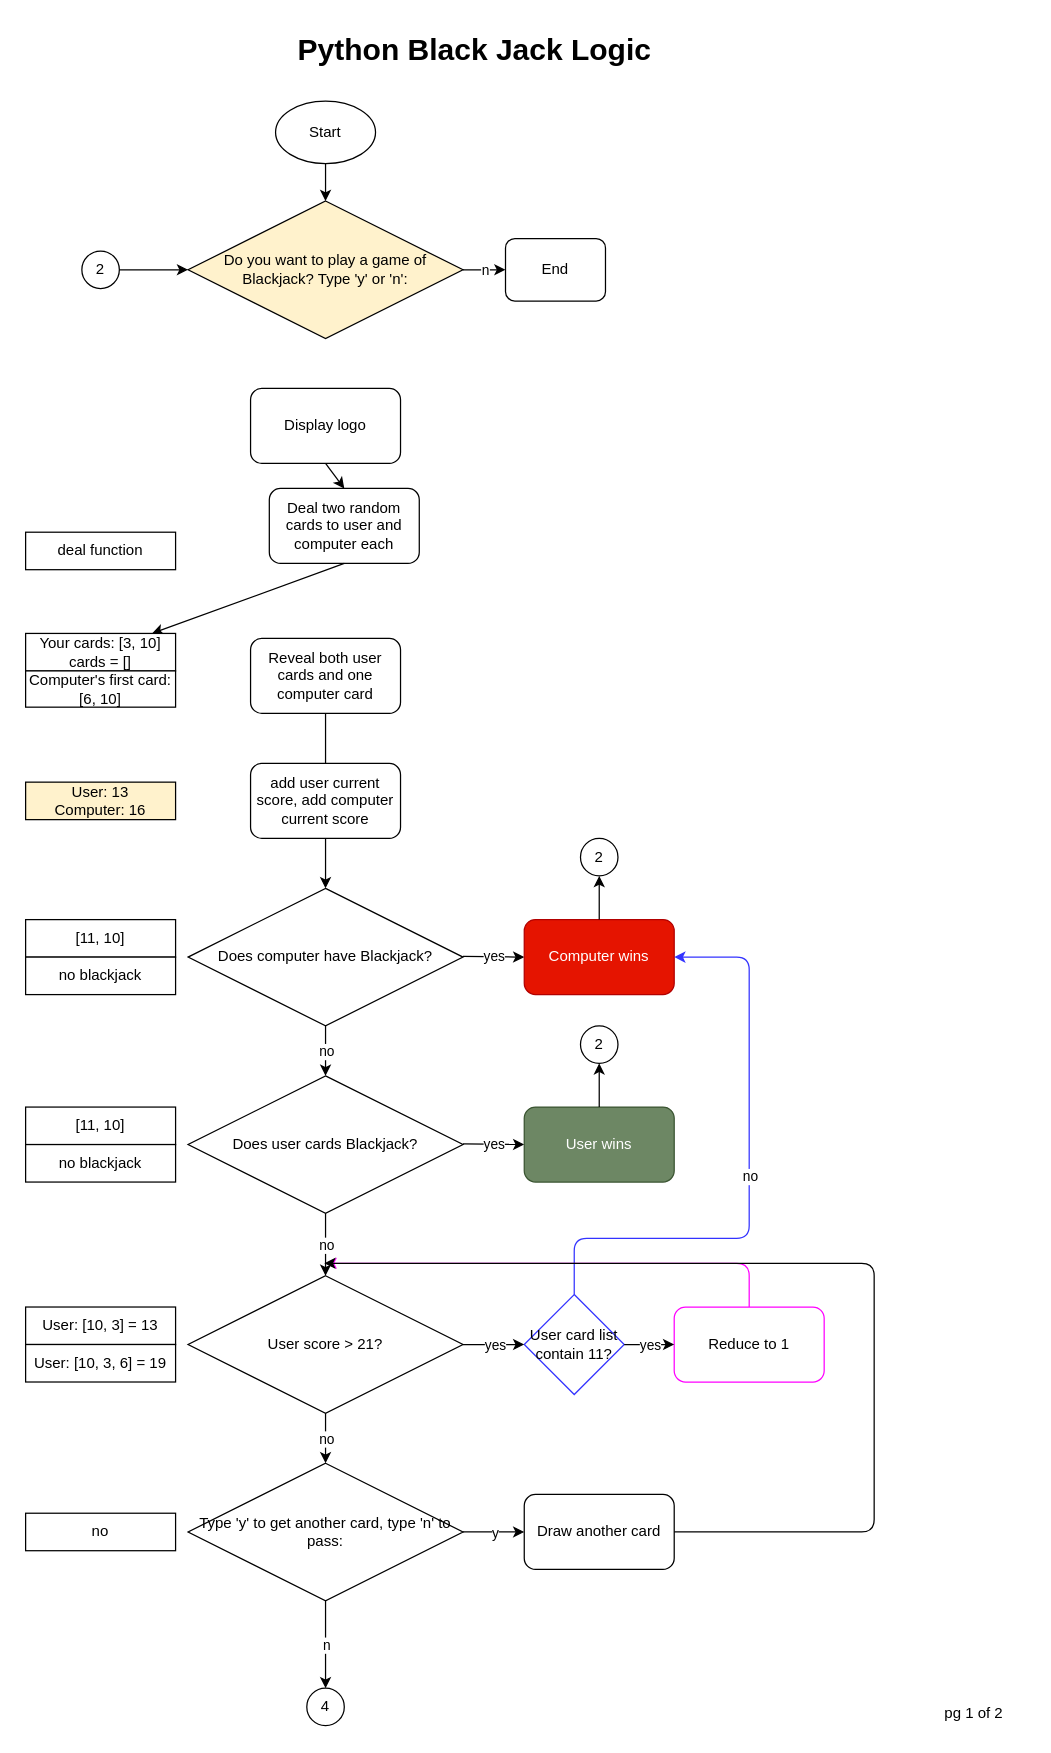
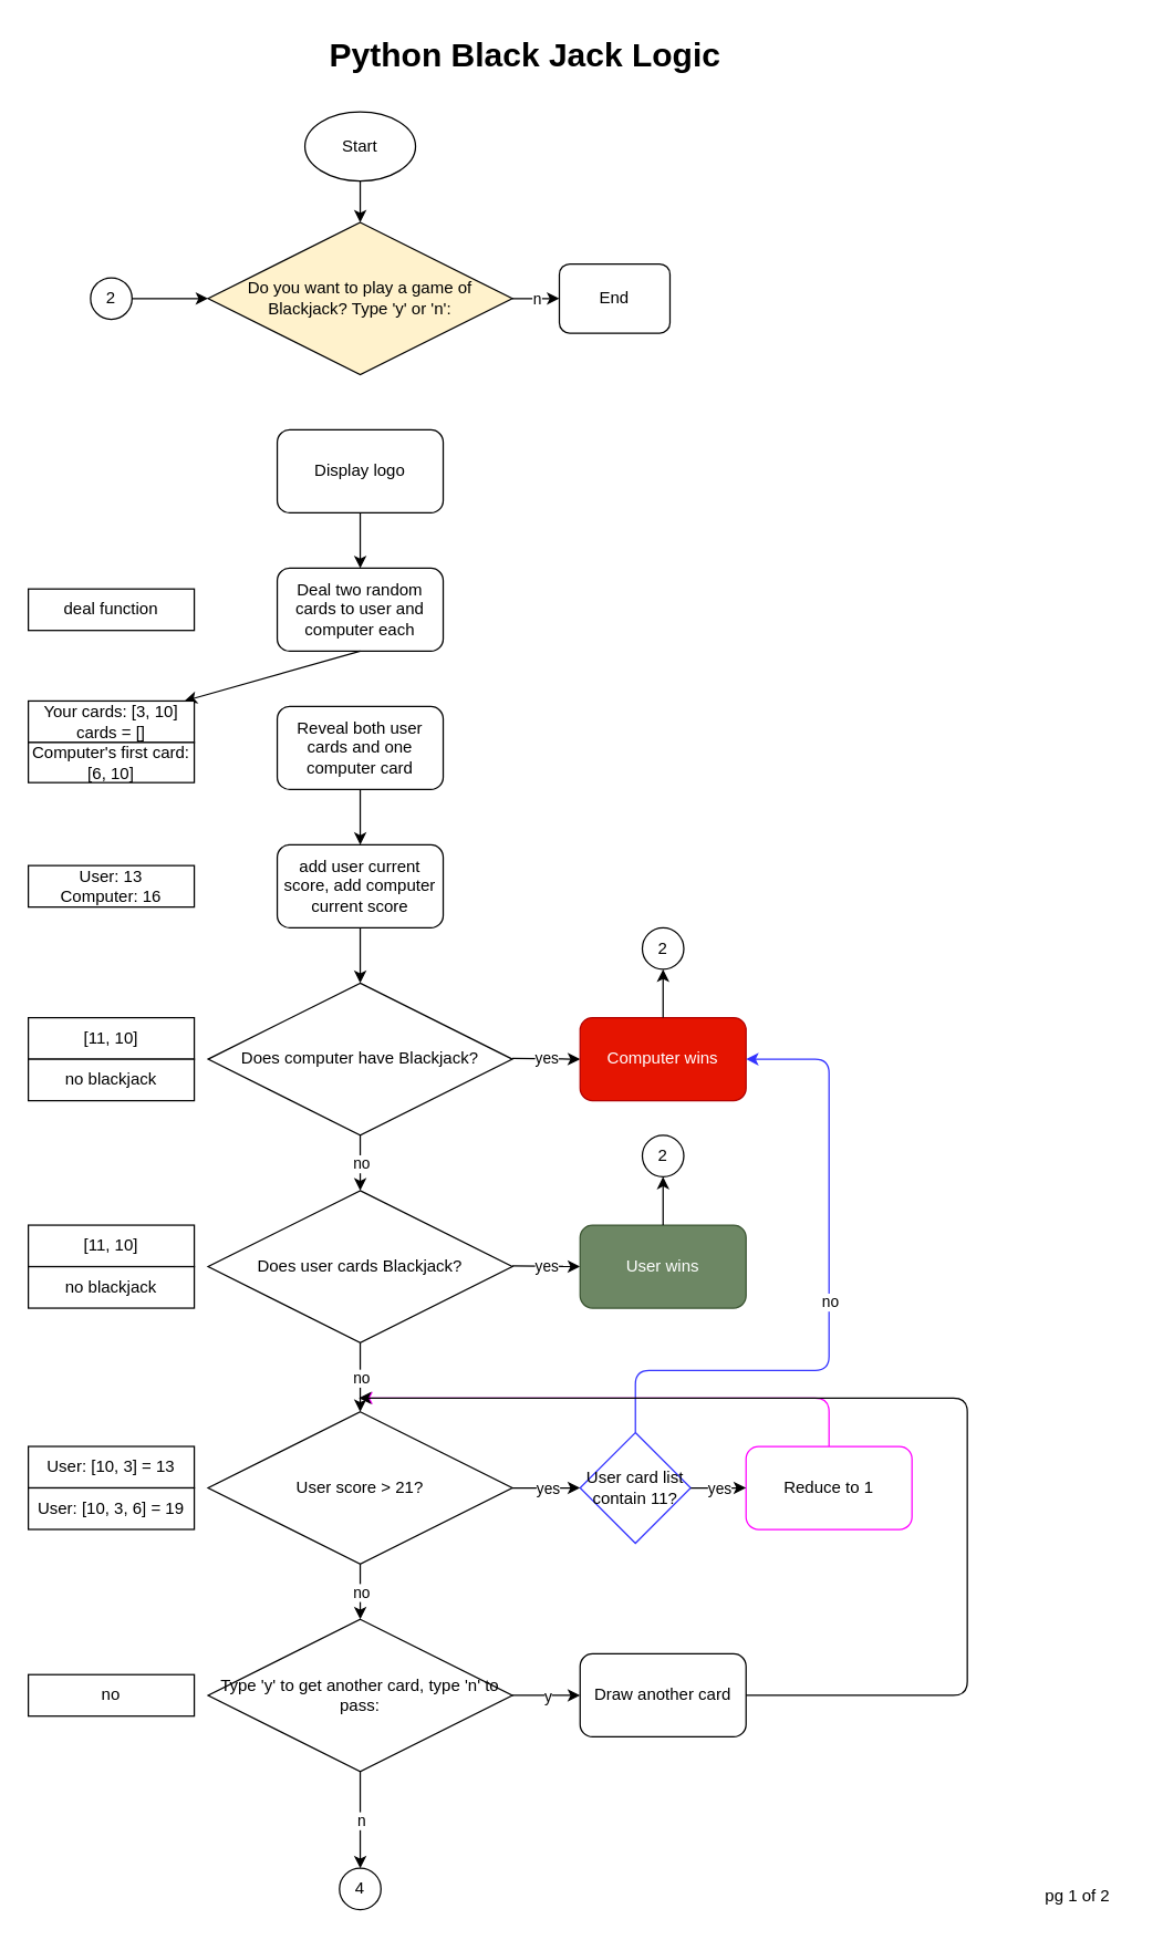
- <mxCell id="7" value="Deal two random cards to user and computer each" style="rounded=1;whiteSpace=wrap;html=1;" vertex="1" parent="1"><mxGeometry x="215" y="390" width="120" height="60" as="geometry" /></mxCell>
+ <mxCell id="7" value="Deal two random cards to user and computer each" style="rounded=1;whiteSpace=wrap;html=1;" vertex="1" parent="1"><mxGeometry x="200" y="410" width="120" height="60" as="geometry" /></mxCell>
- <mxCell id="12" value="" style="endArrow=none;html=1;exitX=0.5;exitY=1;exitDx=0;exitDy=0;entryX=0.5;entryY=0;entryDx=0;entryDy=0;" edge="1" parent="1" source="9" target="11"><mxGeometry width="50" height="50" relative="1" as="geometry"><mxPoint x="250" y="490" as="sourcePoint" /><mxPoint x="300" y="440" as="targetPoint" /></mxGeometry></mxCell>
+ <mxCell id="12" value="" style="endArrow=classic;html=1;exitX=0.5;exitY=1;exitDx=0;exitDy=0;entryX=0.5;entryY=0;entryDx=0;entryDy=0;" edge="1" parent="1" source="9" target="11"><mxGeometry width="50" height="50" relative="1" as="geometry"><mxPoint x="250" y="490" as="sourcePoint" /><mxPoint x="300" y="440" as="targetPoint" /></mxGeometry></mxCell>
- <mxCell id="16" value="User: 13&lt;br&gt;Computer: 16" style="rounded=0;whiteSpace=wrap;html=1;fillColor=#fff2cc;" vertex="1" parent="1"><mxGeometry x="20" y="625" width="120" height="30" as="geometry" /></mxCell>
+ <mxCell id="16" value="User: 13&lt;br&gt;Computer: 16" style="rounded=0;whiteSpace=wrap;html=1;" vertex="1" parent="1"><mxGeometry x="20" y="625" width="120" height="30" as="geometry" /></mxCell>
